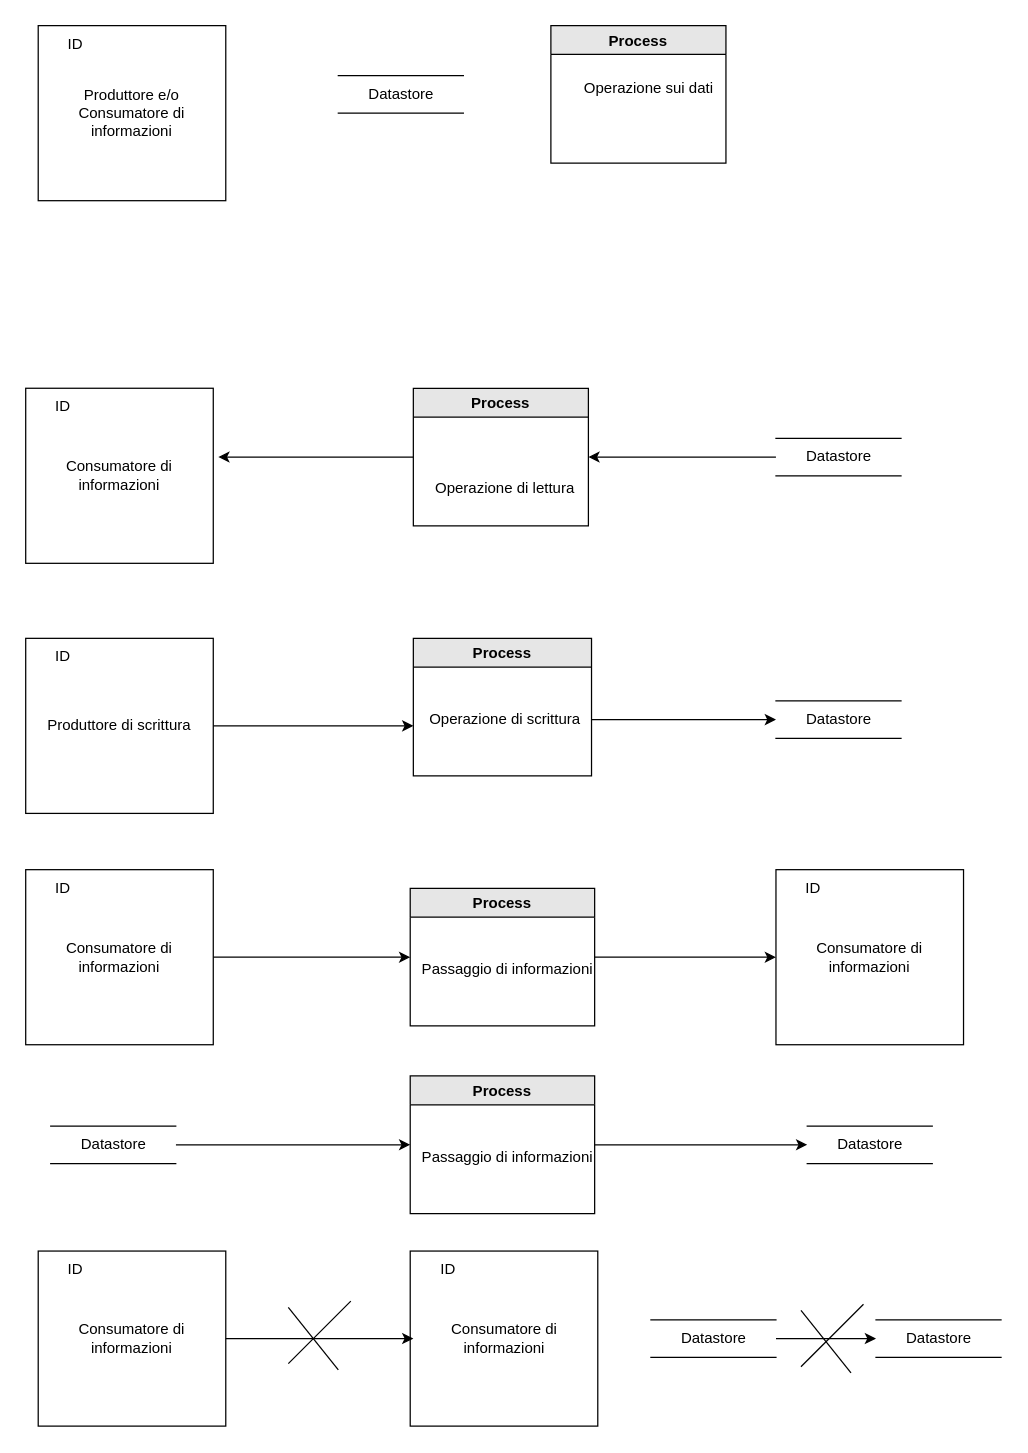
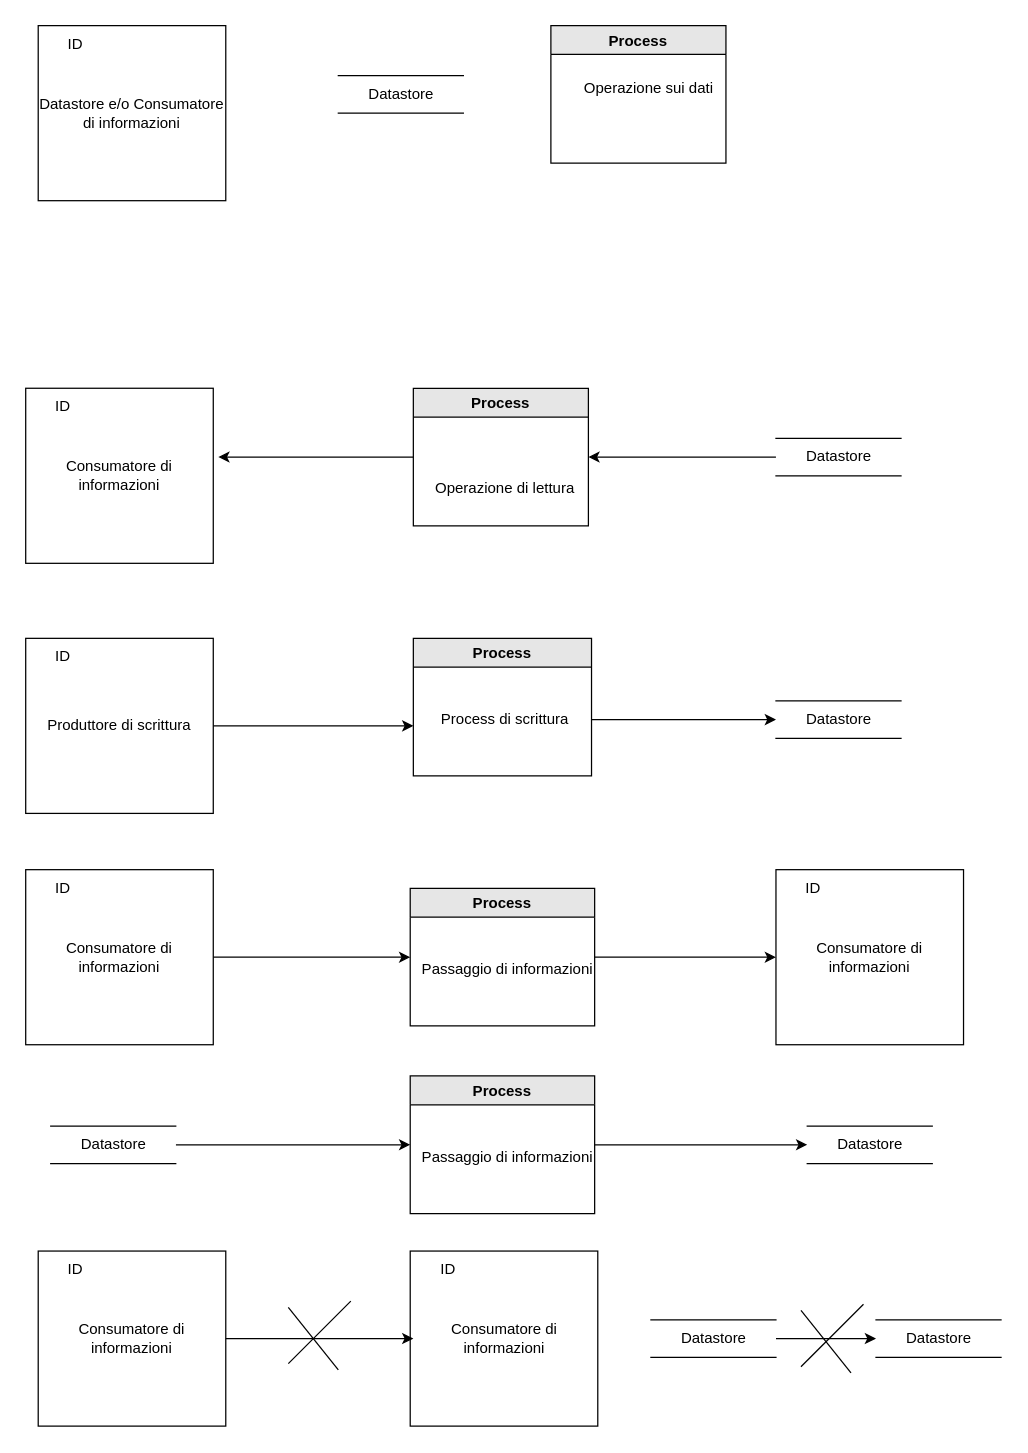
- <mxCell id="6" value="Produttore e/o Consumatore di informazioni" style="rounded=0;whiteSpace=wrap;html=1;fillColor=none;" vertex="1" parent="5"><mxGeometry width="150" height="140" as="geometry" /></mxCell>
+ <mxCell id="6" value="Datastore e/o Consumatore di informazioni" style="rounded=0;whiteSpace=wrap;html=1;fillColor=none;" vertex="1" parent="5"><mxGeometry width="150" height="140" as="geometry" /></mxCell>
- <mxCell id="20" value="Operazione di scrittura" style="text;html=1;align=center;verticalAlign=middle;resizable=0;points=[];autosize=1;strokeColor=none;fillColor=none;" vertex="1" parent="19"><mxGeometry x="2.5" y="55" width="140" height="20" as="geometry" /></mxCell>
+ <mxCell id="20" value="Process di scrittura" style="text;html=1;align=center;verticalAlign=middle;resizable=0;points=[];autosize=1;strokeColor=none;fillColor=none;" vertex="1" parent="19"><mxGeometry x="2.5" y="55" width="140" height="20" as="geometry" /></mxCell>
